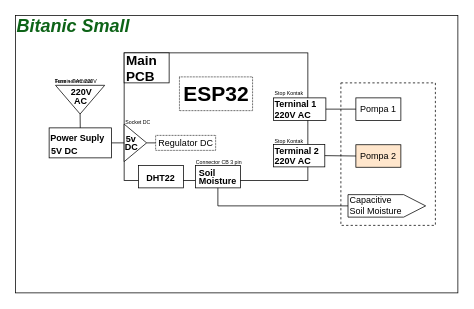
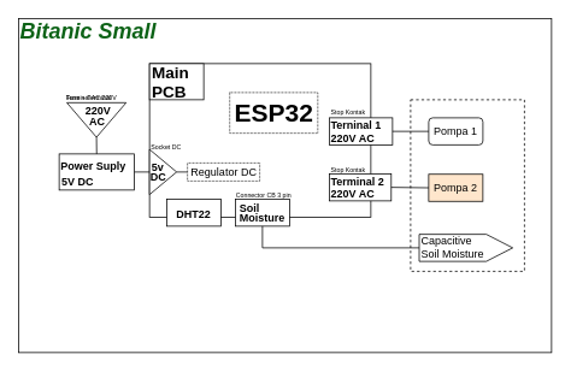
- <mxCell id="51" value="&lt;span style=&quot;font-family: Helvetica; font-weight: 700; text-align: left;&quot;&gt;&lt;font style=&quot;font-size: 28px;&quot;&gt;ESP32&lt;/font&gt;&lt;/span&gt;" style="rounded=0;whiteSpace=wrap;html=1;fontFamily=Comic Sans MS;fontSize=12;fontColor=#000000;fillColor=none;dashed=1;dashPattern=1 1;" vertex="1" parent="1"><mxGeometry x="238.75" y="102" width="97.5" height="45" as="geometry" /></mxCell>
+ <mxCell id="51" value="&lt;span style=&quot;font-family: Helvetica; font-weight: 700; text-align: left;&quot;&gt;&lt;font style=&quot;font-size: 28px;&quot;&gt;ESP32&lt;/font&gt;&lt;/span&gt;" style="rounded=0;whiteSpace=wrap;html=1;fontFamily=Comic Sans MS;fontSize=12;fontColor=#000000;fillColor=none;dashed=1;dashPattern=1 1;" vertex="1" parent="1"><mxGeometry x="253.75" y="102" width="97.5" height="45" as="geometry" /></mxCell>
- <mxCell id="44" value="Pompa 1" style="rounded=0;whiteSpace=wrap;html=1;fontSize=12;" vertex="1" parent="43"><mxGeometry width="60" height="30" as="geometry" /></mxCell>
+ <mxCell id="44" value="Pompa 1" style="whiteSpace=wrap;html=1;fontSize=12;rounded=1;" vertex="1" parent="43"><mxGeometry width="60" height="30" as="geometry" /></mxCell>
